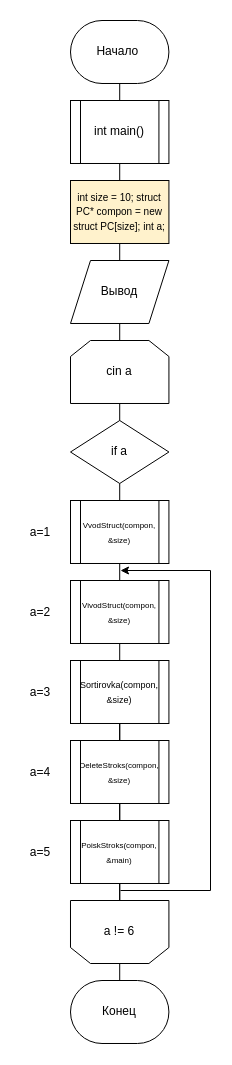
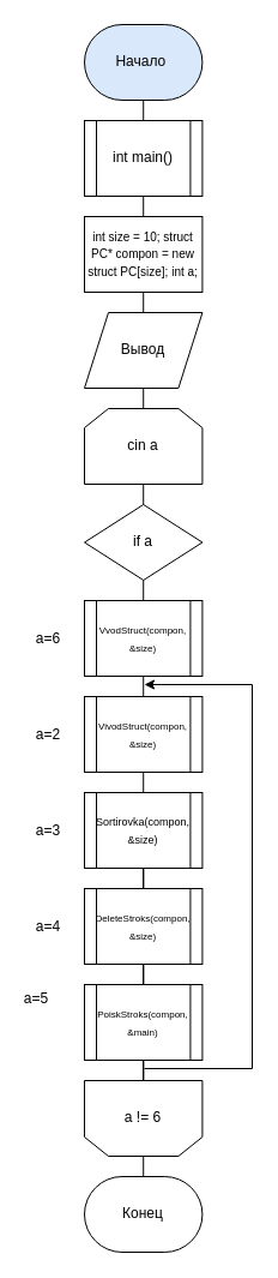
- <mxCell id="2" value="Начало&amp;nbsp;" style="rounded=1;whiteSpace=wrap;html=1;arcSize=50;" parent="1" vertex="1"><mxGeometry x="70" y="20" width="98.425" height="62.992" as="geometry" /></mxCell>
+ <mxCell id="2" value="Начало&amp;nbsp;" style="rounded=1;whiteSpace=wrap;html=1;arcSize=50;fillColor=#dae8fc;" parent="1" vertex="1"><mxGeometry x="70" y="20" width="98.425" height="62.992" as="geometry" /></mxCell>
- <mxCell id="4" value="&lt;font style=&quot;font-size: 10px&quot;&gt;int size = 10;&#09;struct PC* compon = new struct PC[size];&#09;int a;&lt;/font&gt;" style="rounded=0;whiteSpace=wrap;html=1;fillColor=#fff2cc;" parent="1" vertex="1"><mxGeometry x="70" y="180" width="98.425" height="62.992" as="geometry" /></mxCell>
+ <mxCell id="4" value="&lt;font style=&quot;font-size: 10px&quot;&gt;int size = 10;&#09;struct PC* compon = new struct PC[size];&#09;int a;&lt;/font&gt;" style="rounded=0;whiteSpace=wrap;html=1;" parent="1" vertex="1"><mxGeometry x="70" y="180" width="98.425" height="62.992" as="geometry" /></mxCell>
- <mxCell id="8" value="a=1" style="text;html=1;strokeColor=none;fillColor=none;align=center;verticalAlign=middle;whiteSpace=wrap;rounded=0;" parent="1" vertex="1"><mxGeometry x="20" y="521.5" width="40" height="20" as="geometry" /></mxCell>
+ <mxCell id="8" value="a=6" style="text;html=1;strokeColor=none;fillColor=none;align=center;verticalAlign=middle;whiteSpace=wrap;rounded=0;" parent="1" vertex="1"><mxGeometry x="20" y="521.5" width="40" height="20" as="geometry" /></mxCell>
- <mxCell id="12" value="a=5" style="text;html=1;strokeColor=none;fillColor=none;align=center;verticalAlign=middle;whiteSpace=wrap;rounded=0;" parent="1" vertex="1"><mxGeometry x="20" y="841.5" width="40" height="20" as="geometry" /></mxCell>
+ <mxCell id="12" value="a=5" style="text;html=1;strokeColor=none;fillColor=none;align=center;verticalAlign=middle;whiteSpace=wrap;rounded=0;" parent="1" vertex="1"><mxGeometry x="10" y="821.5" width="40" height="20" as="geometry" /></mxCell>
